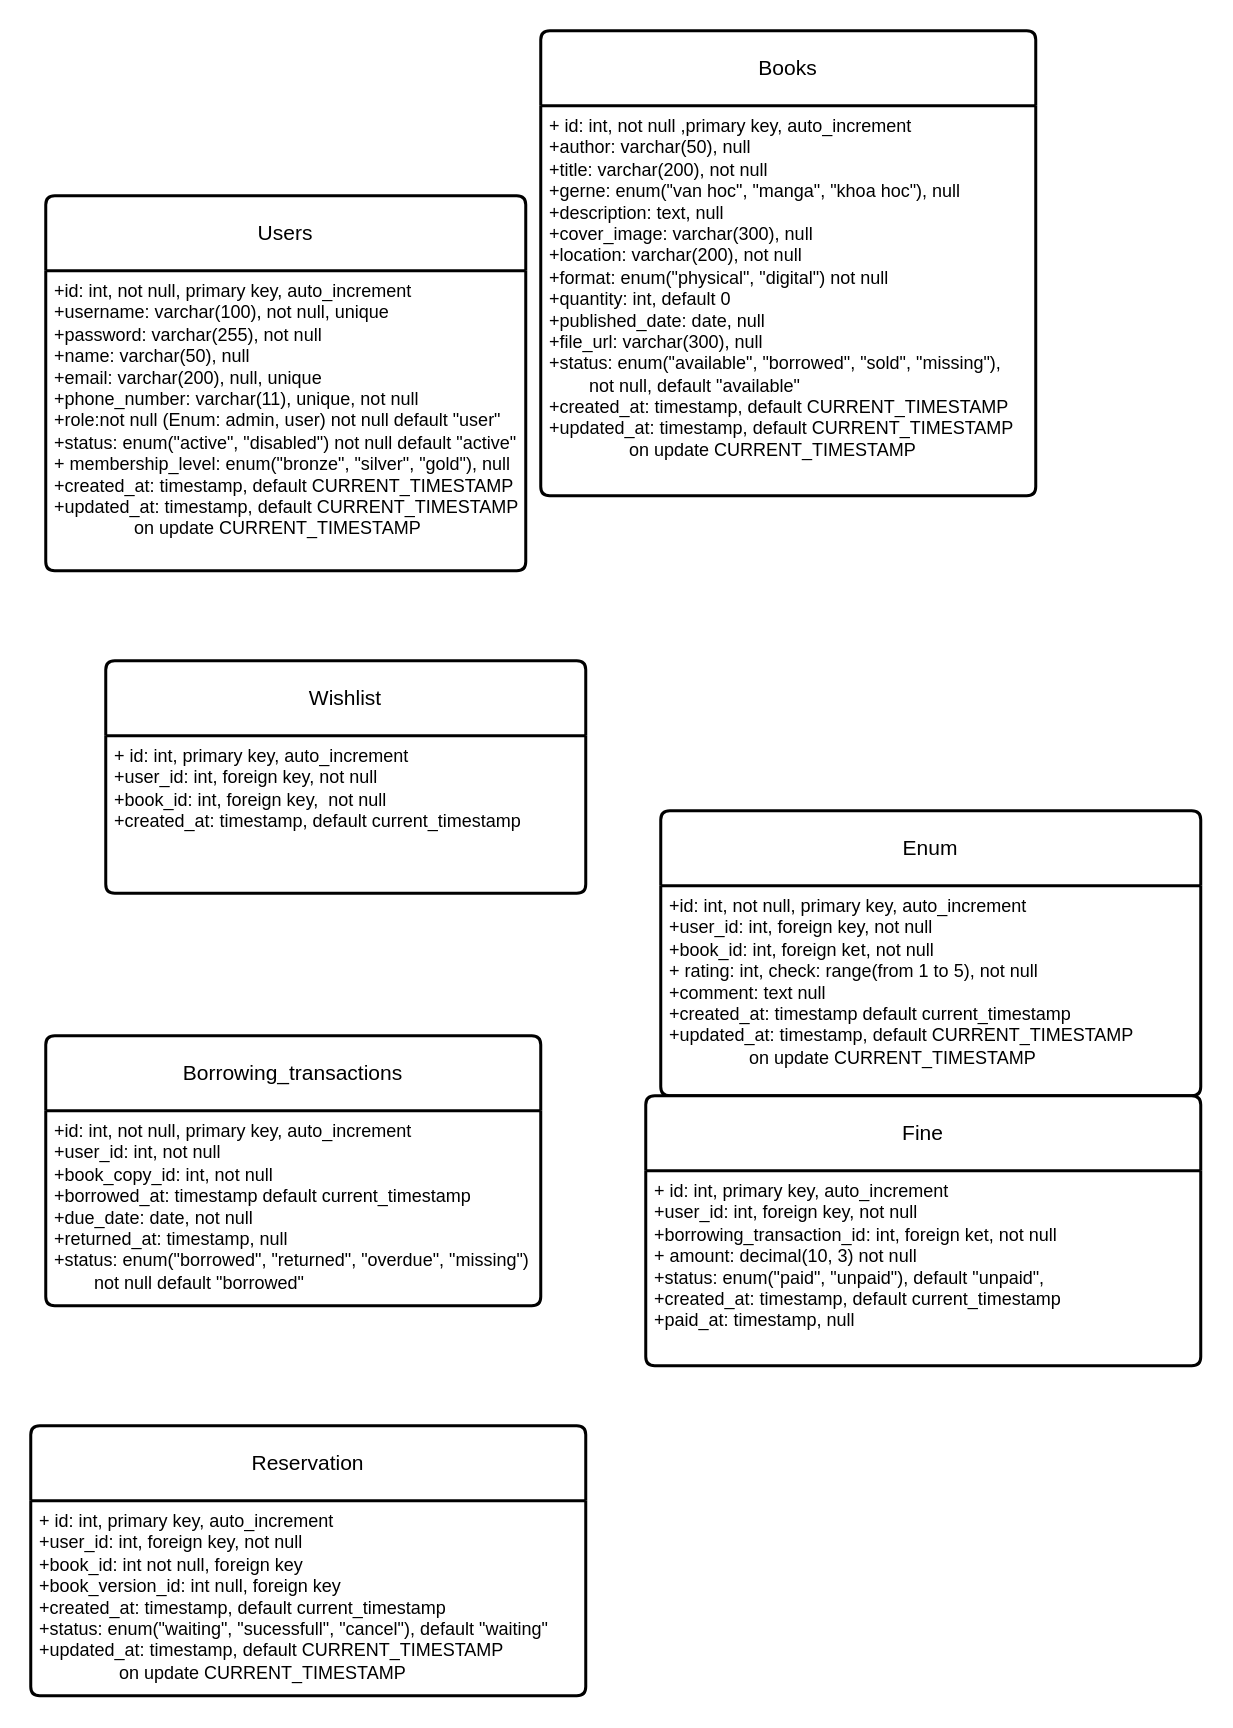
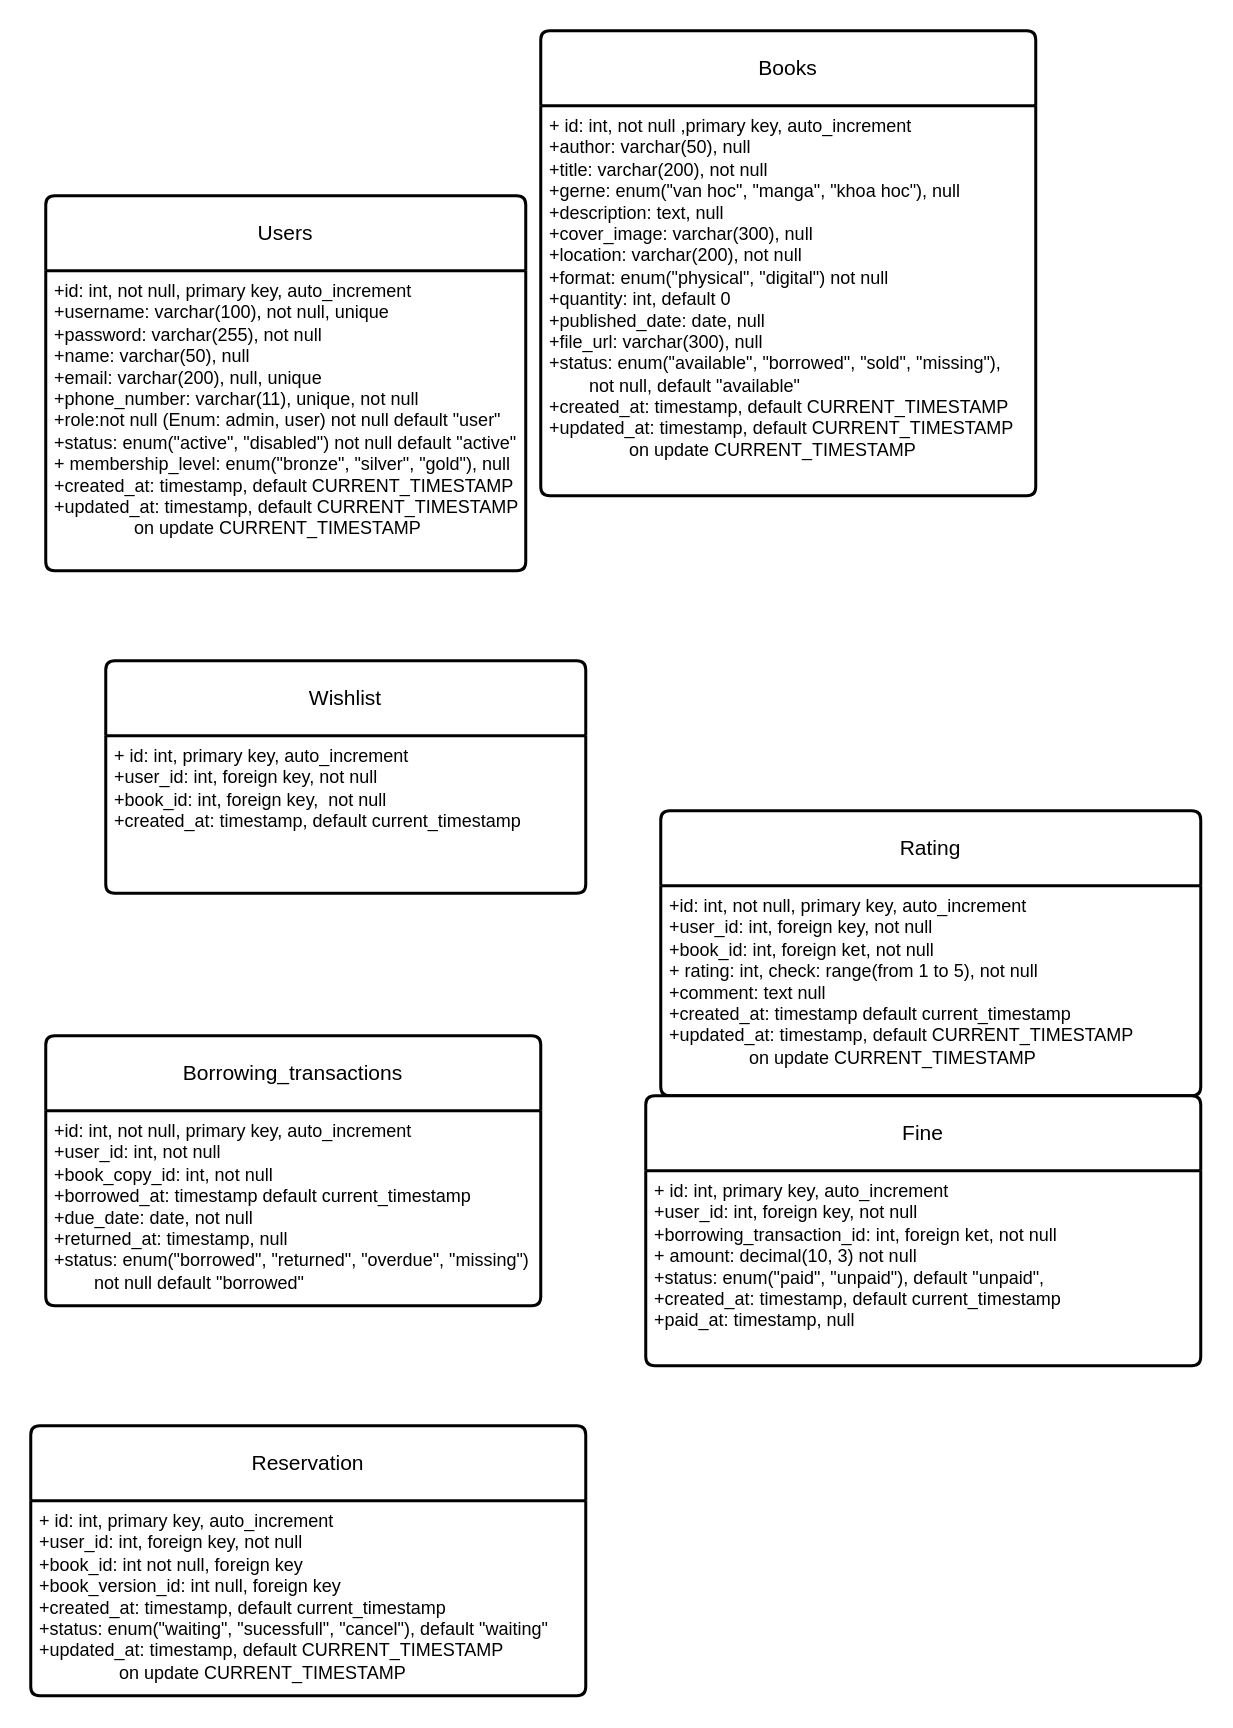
- <mxCell id="8" value="Enum" style="swimlane;childLayout=stackLayout;horizontal=1;startSize=50;horizontalStack=0;rounded=1;fontSize=14;fontStyle=0;strokeWidth=2;resizeParent=0;resizeLast=1;shadow=0;dashed=0;align=center;arcSize=4;whiteSpace=wrap;html=1;" parent="1" vertex="1"><mxGeometry x="440" y="540" width="360" height="190" as="geometry" /></mxCell>
+ <mxCell id="8" value="Rating" style="swimlane;childLayout=stackLayout;horizontal=1;startSize=50;horizontalStack=0;rounded=1;fontSize=14;fontStyle=0;strokeWidth=2;resizeParent=0;resizeLast=1;shadow=0;dashed=0;align=center;arcSize=4;whiteSpace=wrap;html=1;" parent="1" vertex="1"><mxGeometry x="440" y="540" width="360" height="190" as="geometry" /></mxCell>
